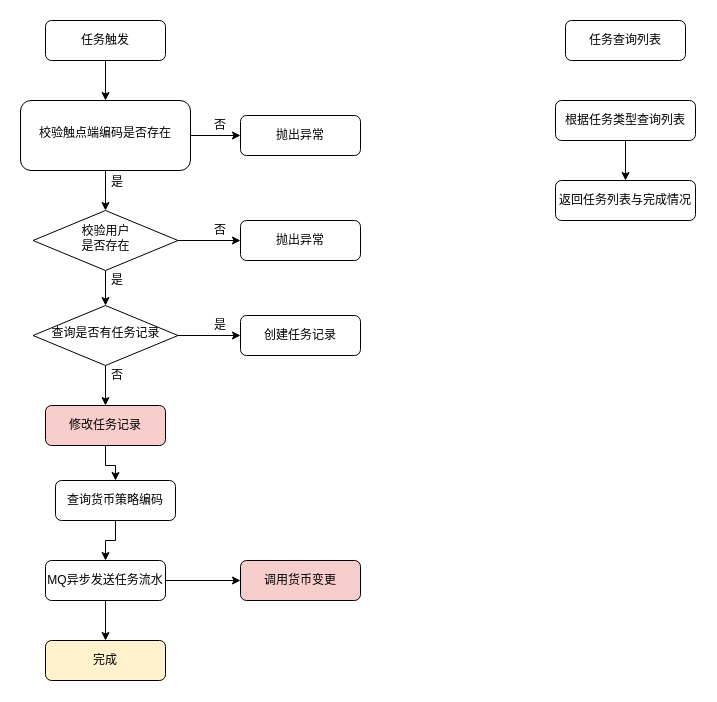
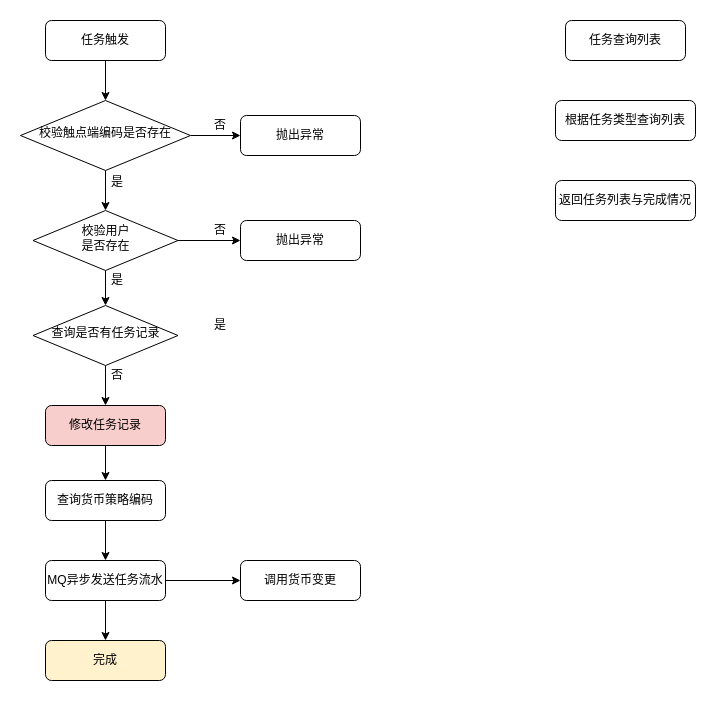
- <mxCell id="10" value="校验触点端编码是否存在" style="whiteSpace=wrap;html=1;shadow=0;fontFamily=Helvetica;fontSize=12;align=center;strokeWidth=1;spacing=6;spacingTop=-4;rounded=1;" vertex="1" parent="1"><mxGeometry x="20" y="100" width="170" height="70" as="geometry" /></mxCell>
+ <mxCell id="10" value="校验触点端编码是否存在" style="rhombus;whiteSpace=wrap;html=1;shadow=0;fontFamily=Helvetica;fontSize=12;align=center;strokeWidth=1;spacing=6;spacingTop=-4;" vertex="1" parent="1"><mxGeometry x="20" y="100" width="170" height="70" as="geometry" /></mxCell>
- <mxCell id="3" value="" style="edgeStyle=orthogonalEdgeStyle;rounded=0;orthogonalLoop=1;jettySize=auto;html=1;" edge="1" parent="1" source="4" target="5"><mxGeometry relative="1" as="geometry" /></mxCell>
- <mxCell id="19" value="" style="edgeStyle=orthogonalEdgeStyle;rounded=0;orthogonalLoop=1;jettySize=auto;html=1;" edge="1" parent="1" source="21" target="31"><mxGeometry relative="1" as="geometry" /></mxCell>
- <mxCell id="31" value="创建任务记录" style="rounded=1;whiteSpace=wrap;html=1;fontSize=12;glass=0;strokeWidth=1;shadow=0;" vertex="1" parent="1"><mxGeometry x="240" y="315" width="120" height="40" as="geometry" /></mxCell>
- <mxCell id="25" value="查询货币策略编码" style="rounded=1;whiteSpace=wrap;html=1;fontSize=12;glass=0;strokeWidth=1;shadow=0;" vertex="1" parent="1"><mxGeometry x="55" y="480" width="120" height="40" as="geometry" /></mxCell>
+ <mxCell id="25" value="查询货币策略编码" style="rounded=1;whiteSpace=wrap;html=1;fontSize=12;glass=0;strokeWidth=1;shadow=0;" vertex="1" parent="1"><mxGeometry x="45" y="480" width="120" height="40" as="geometry" /></mxCell>
- <mxCell id="29" value="调用货币变更" style="rounded=1;whiteSpace=wrap;html=1;fontSize=12;glass=0;strokeWidth=1;shadow=0;fillColor=#f8cecc;" vertex="1" parent="1"><mxGeometry x="240" y="560" width="120" height="40" as="geometry" /></mxCell>
+ <mxCell id="29" value="调用货币变更" style="rounded=1;whiteSpace=wrap;html=1;fontSize=12;glass=0;strokeWidth=1;shadow=0;" vertex="1" parent="1"><mxGeometry x="240" y="560" width="120" height="40" as="geometry" /></mxCell>
